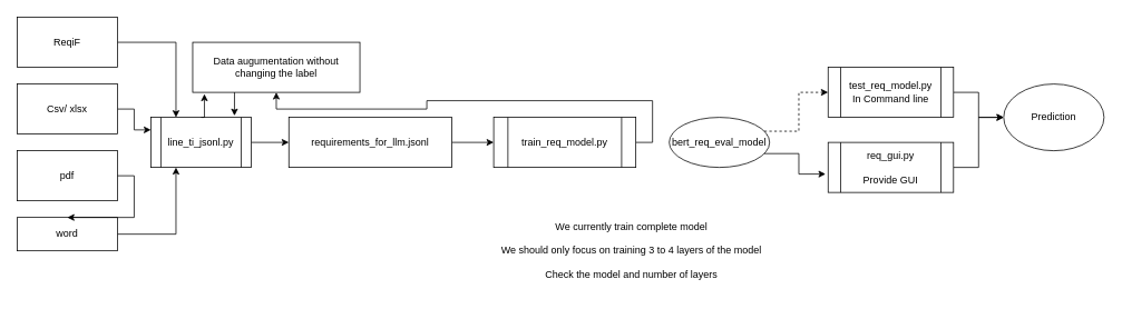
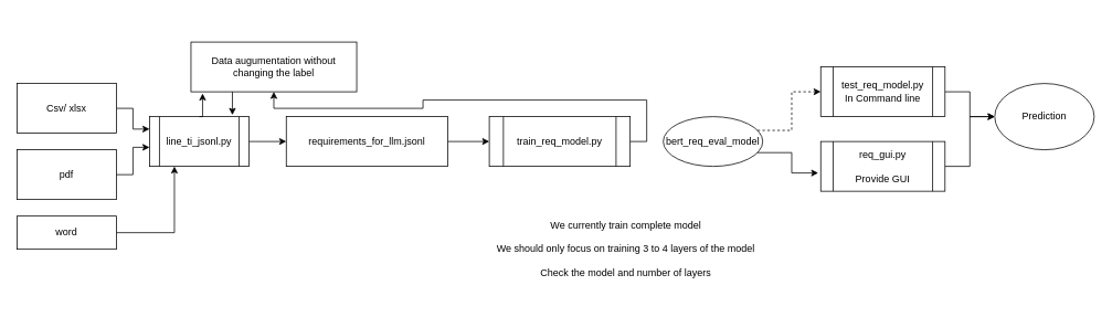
- <mxCell id="3" value="ReqiF" style="rounded=0;whiteSpace=wrap;html=1;" vertex="1" parent="1"><mxGeometry x="20" y="20" width="120" height="60" as="geometry" /></mxCell>
- <mxCell id="2" style="edgeStyle=orthogonalEdgeStyle;rounded=0;orthogonalLoop=1;jettySize=auto;html=1;exitX=1;exitY=0.5;exitDx=0;exitDy=0;entryX=0.25;entryY=0;entryDx=0;entryDy=0;" edge="1" parent="1" source="3" target="10"><mxGeometry relative="1" as="geometry" /></mxCell>
- <mxCell id="22" style="edgeStyle=orthogonalEdgeStyle;rounded=0;orthogonalLoop=1;jettySize=auto;html=1;exitX=1;exitY=0.5;exitDx=0;exitDy=0;" edge="1" parent="1" source="6" target="8"><mxGeometry relative="1" as="geometry" /></mxCell>
+ <mxCell id="22" style="edgeStyle=orthogonalEdgeStyle;rounded=0;orthogonalLoop=1;jettySize=auto;html=1;exitX=1;exitY=0.5;exitDx=0;exitDy=0;entryX=0;entryY=0.617;entryDx=0;entryDy=0;entryPerimeter=0;" edge="1" parent="1" source="6" target="10"><mxGeometry relative="1" as="geometry" /></mxCell>
